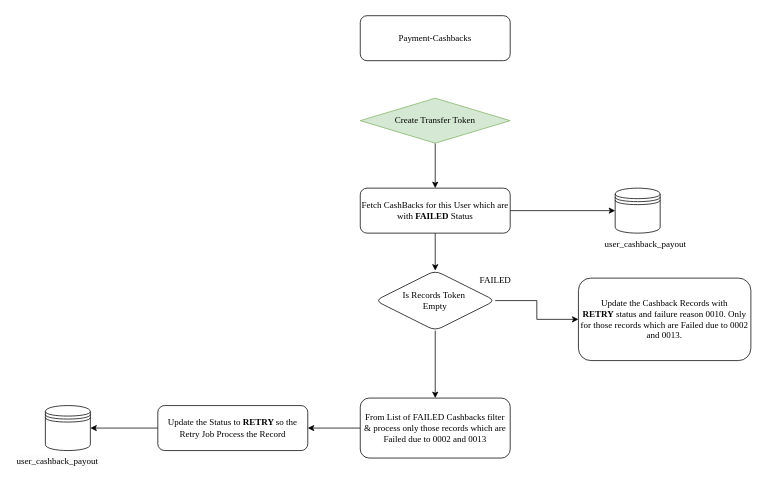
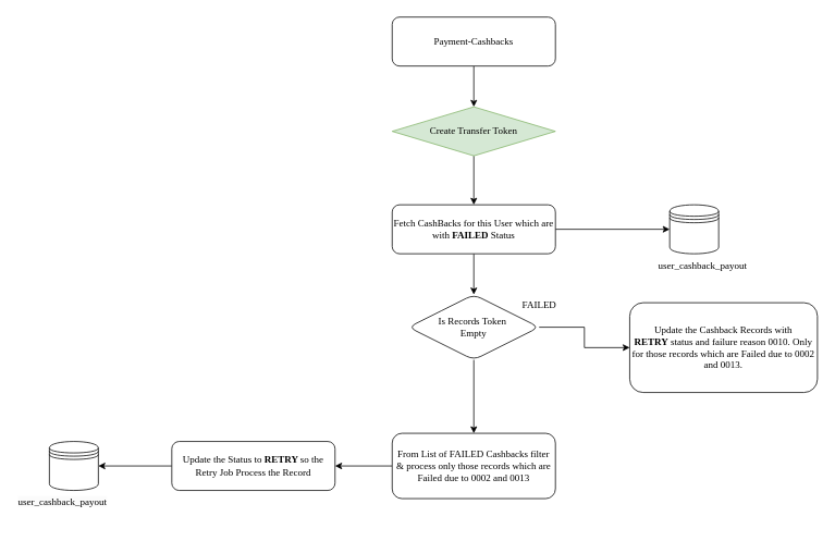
+ <mxCell id="2" value="" style="edgeStyle=orthogonalEdgeStyle;rounded=0;orthogonalLoop=1;jettySize=auto;html=1;" edge="1" parent="1" source="3" target="5"><mxGeometry relative="1" as="geometry" /></mxCell>
